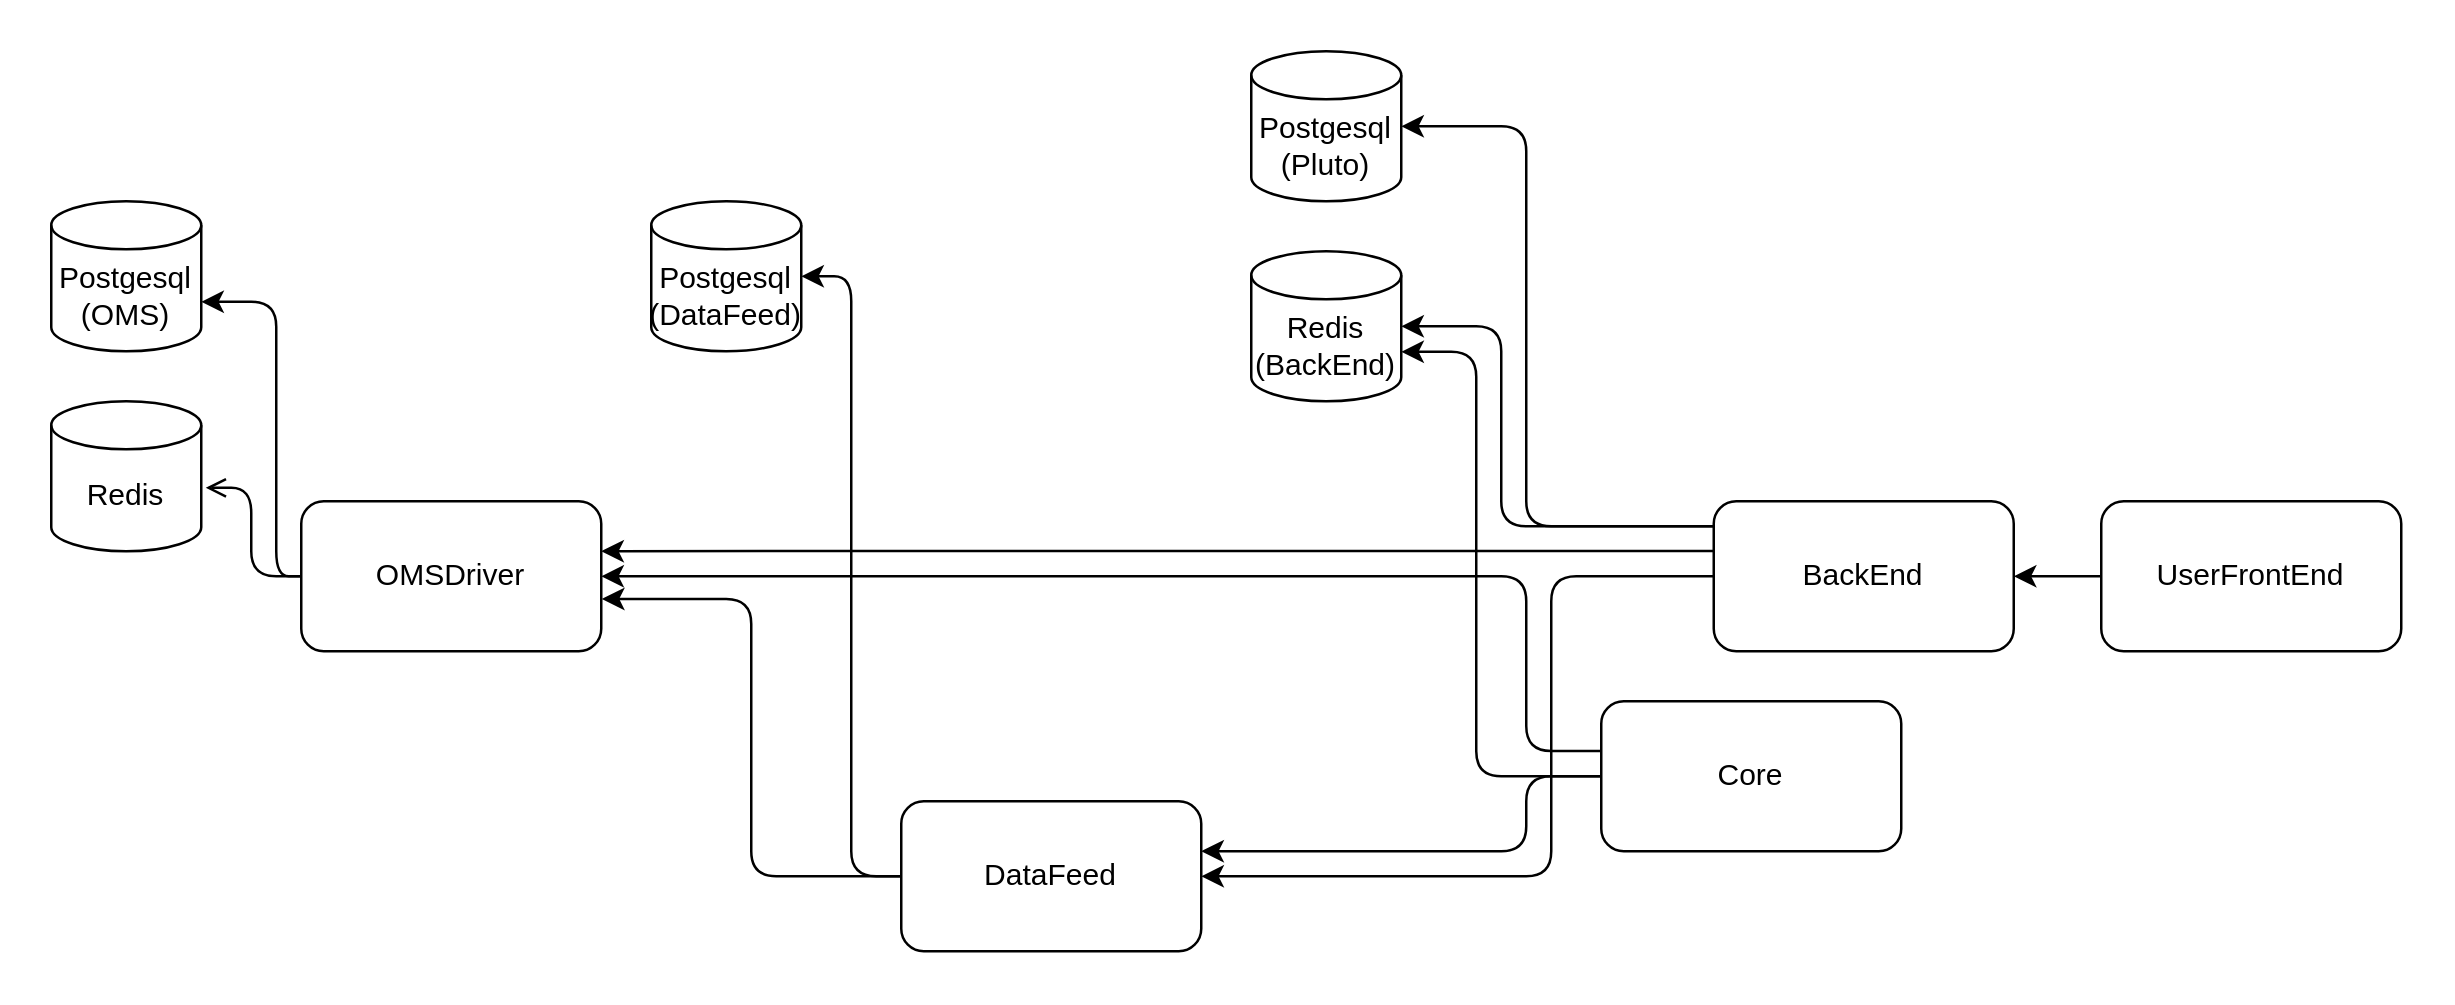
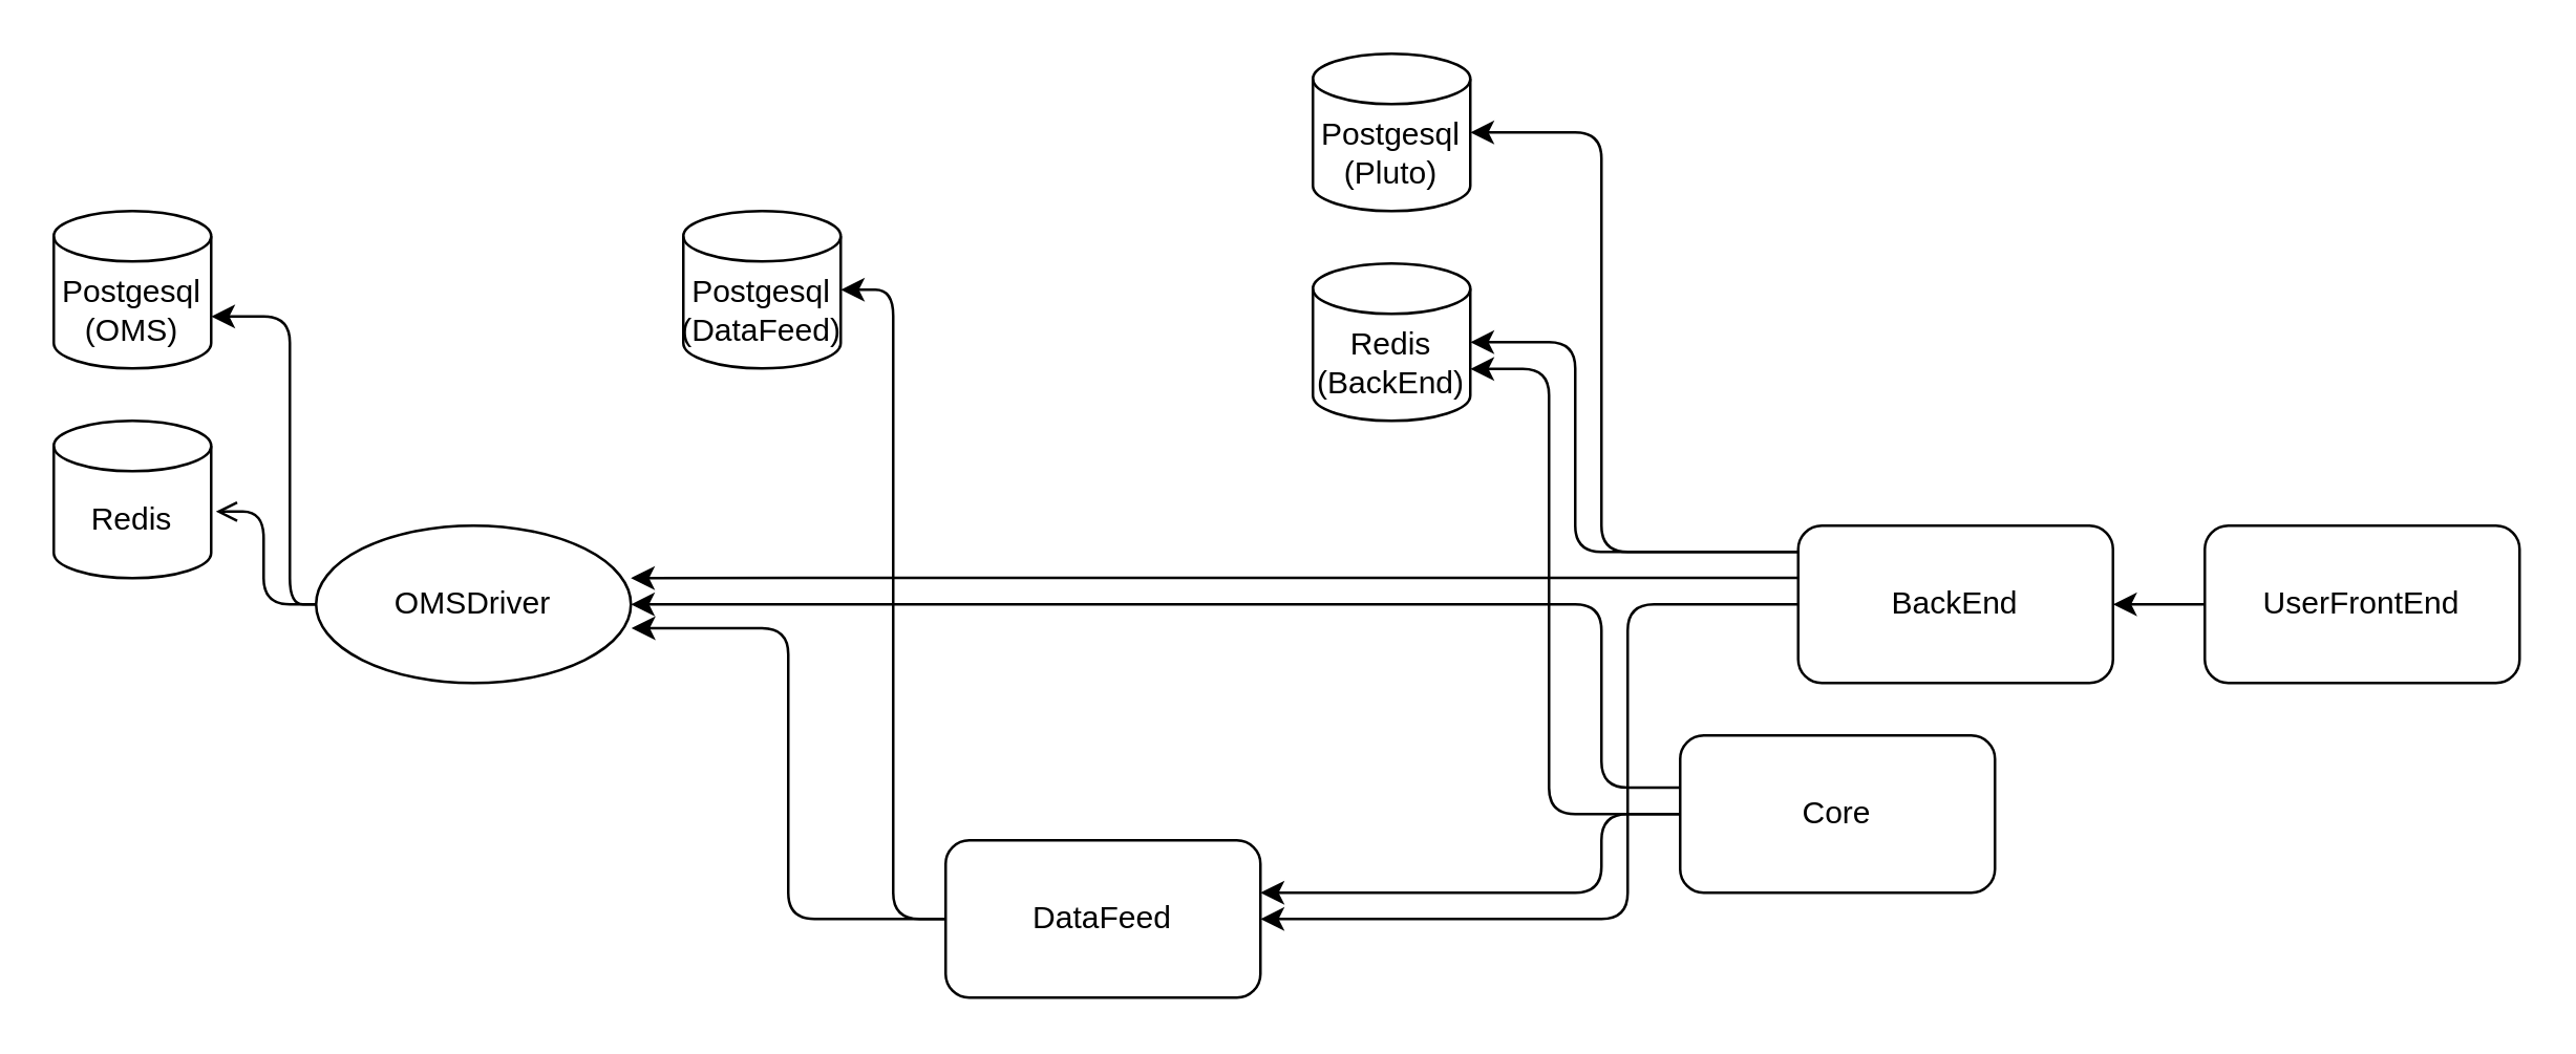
- <mxCell id="19" value="OMSDriver" style="rounded=1;whiteSpace=wrap;html=1;" vertex="1" parent="1"><mxGeometry x="120" y="200" width="120" height="60" as="geometry" /></mxCell>
+ <mxCell id="19" value="OMSDriver" style="ellipse;whiteSpace=wrap;html=1;" vertex="1" parent="1"><mxGeometry x="120" y="200" width="120" height="60" as="geometry" /></mxCell>
